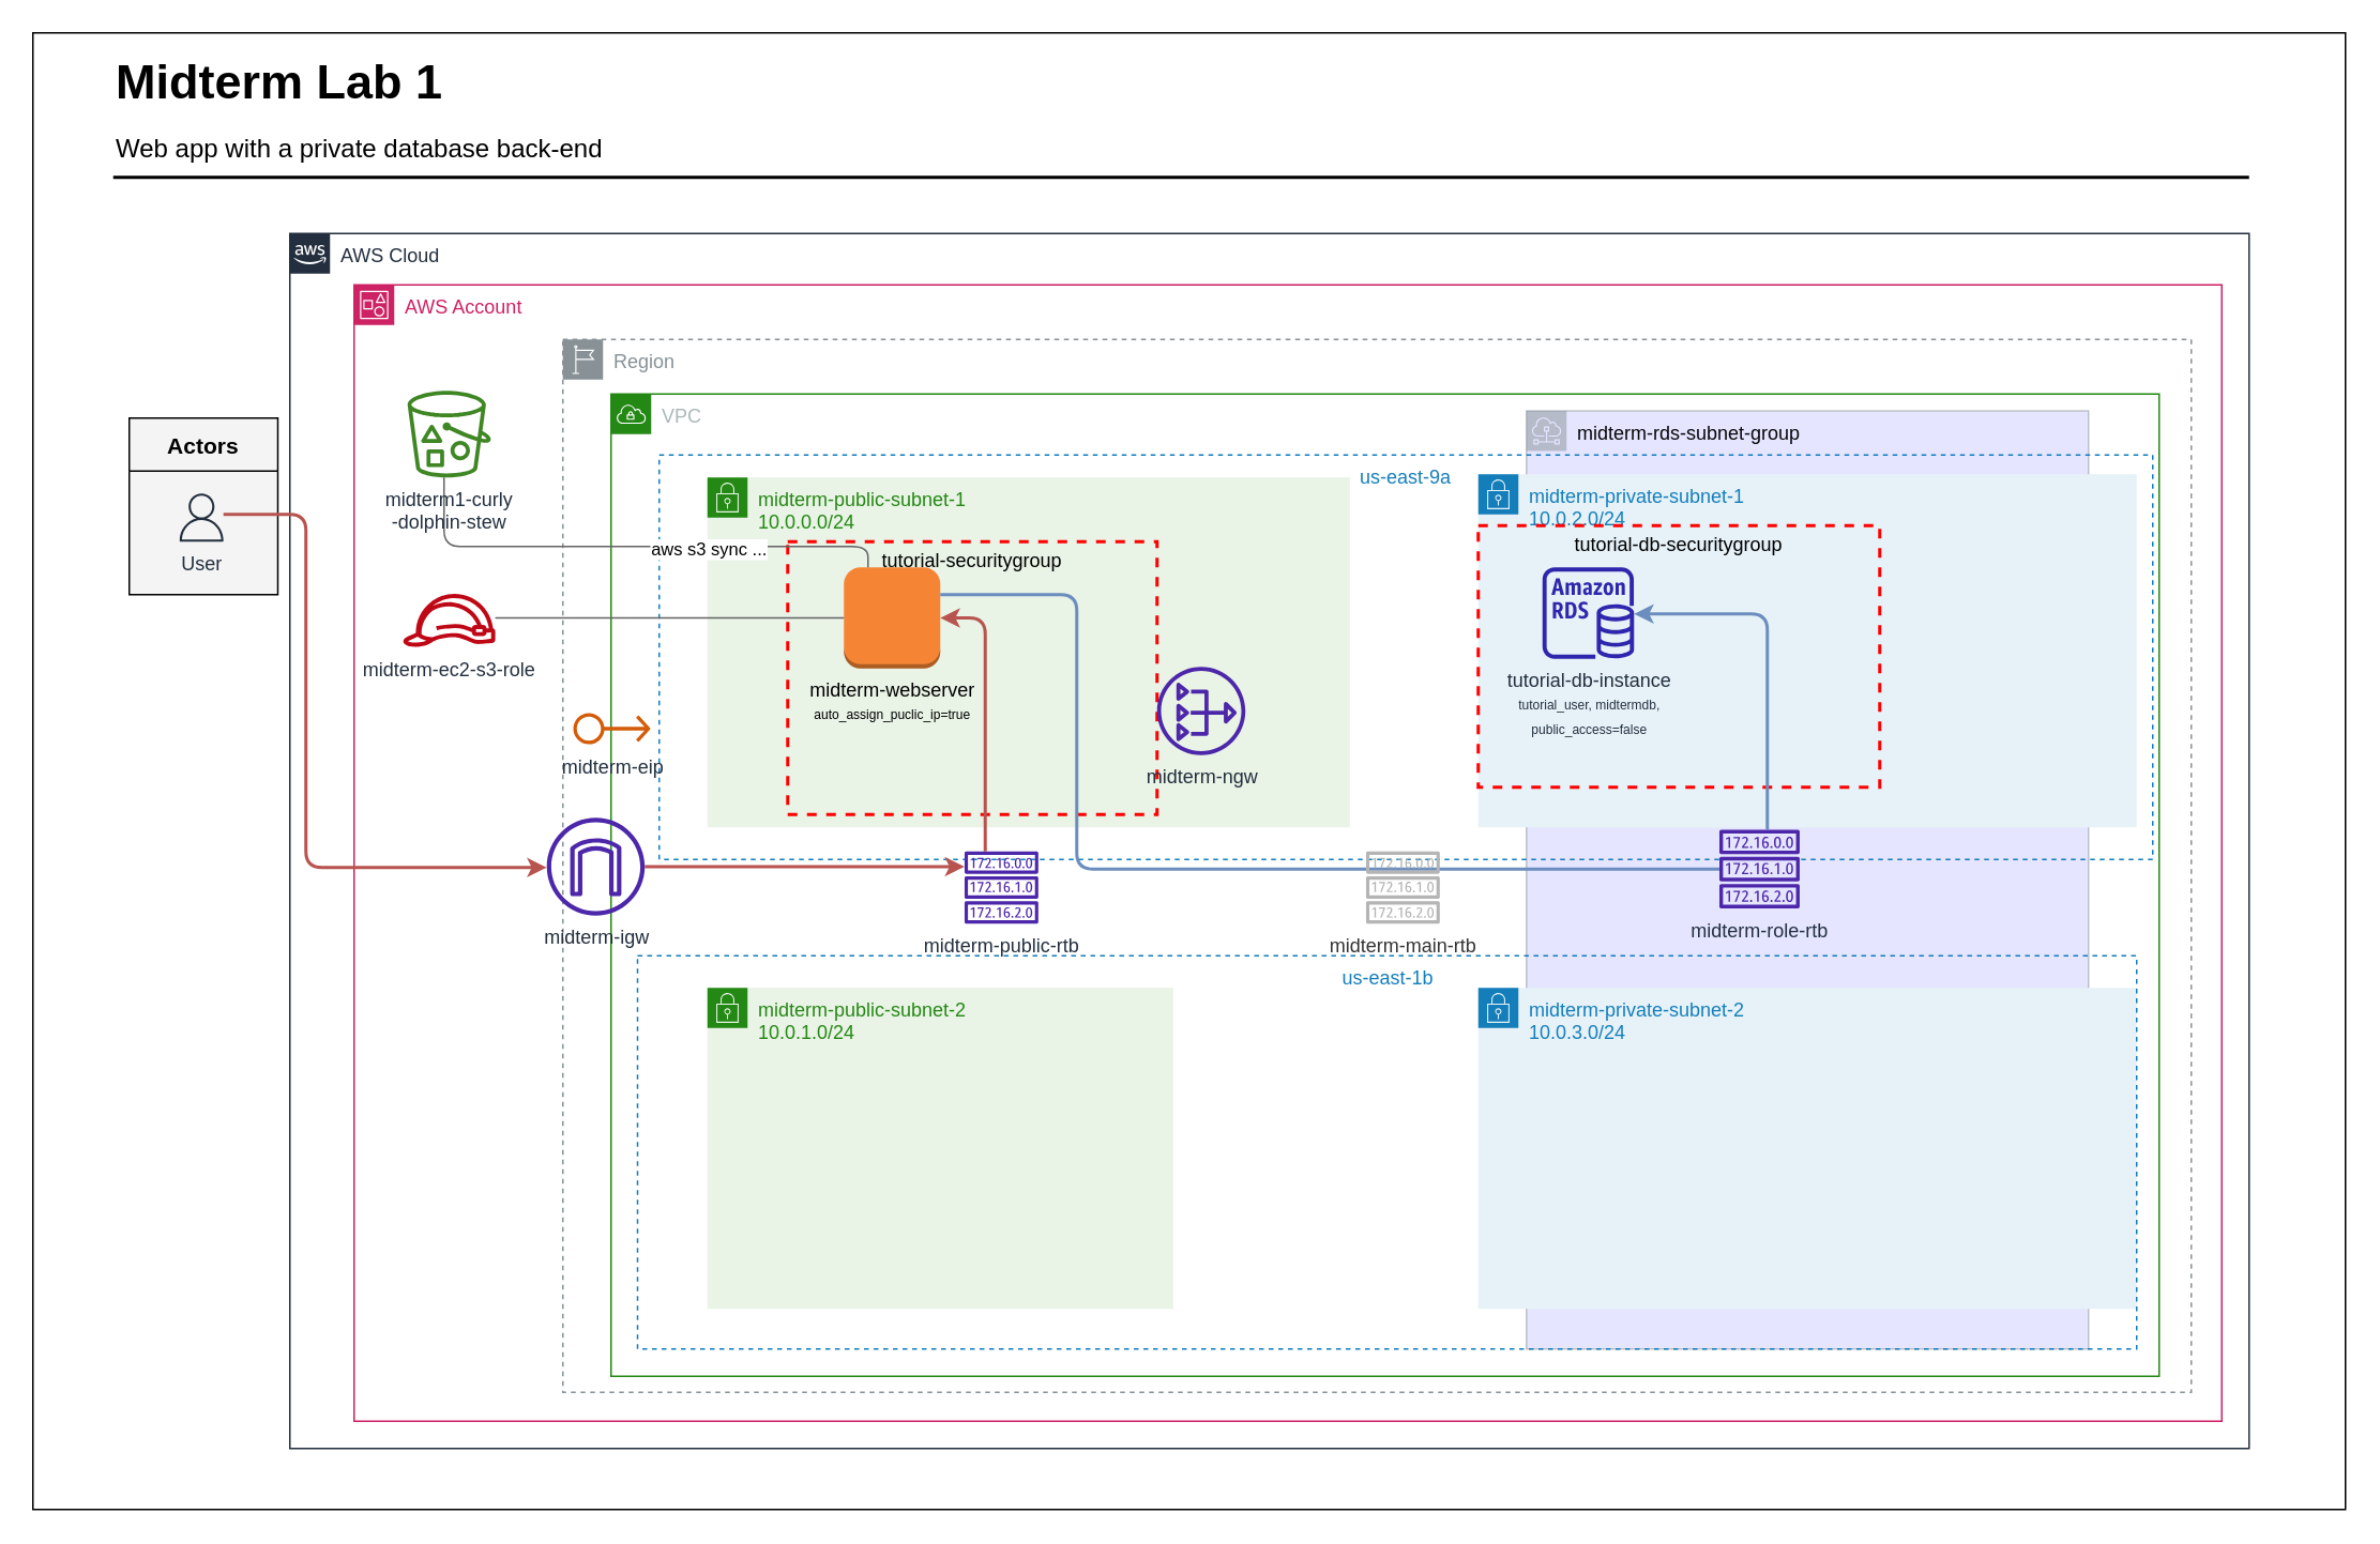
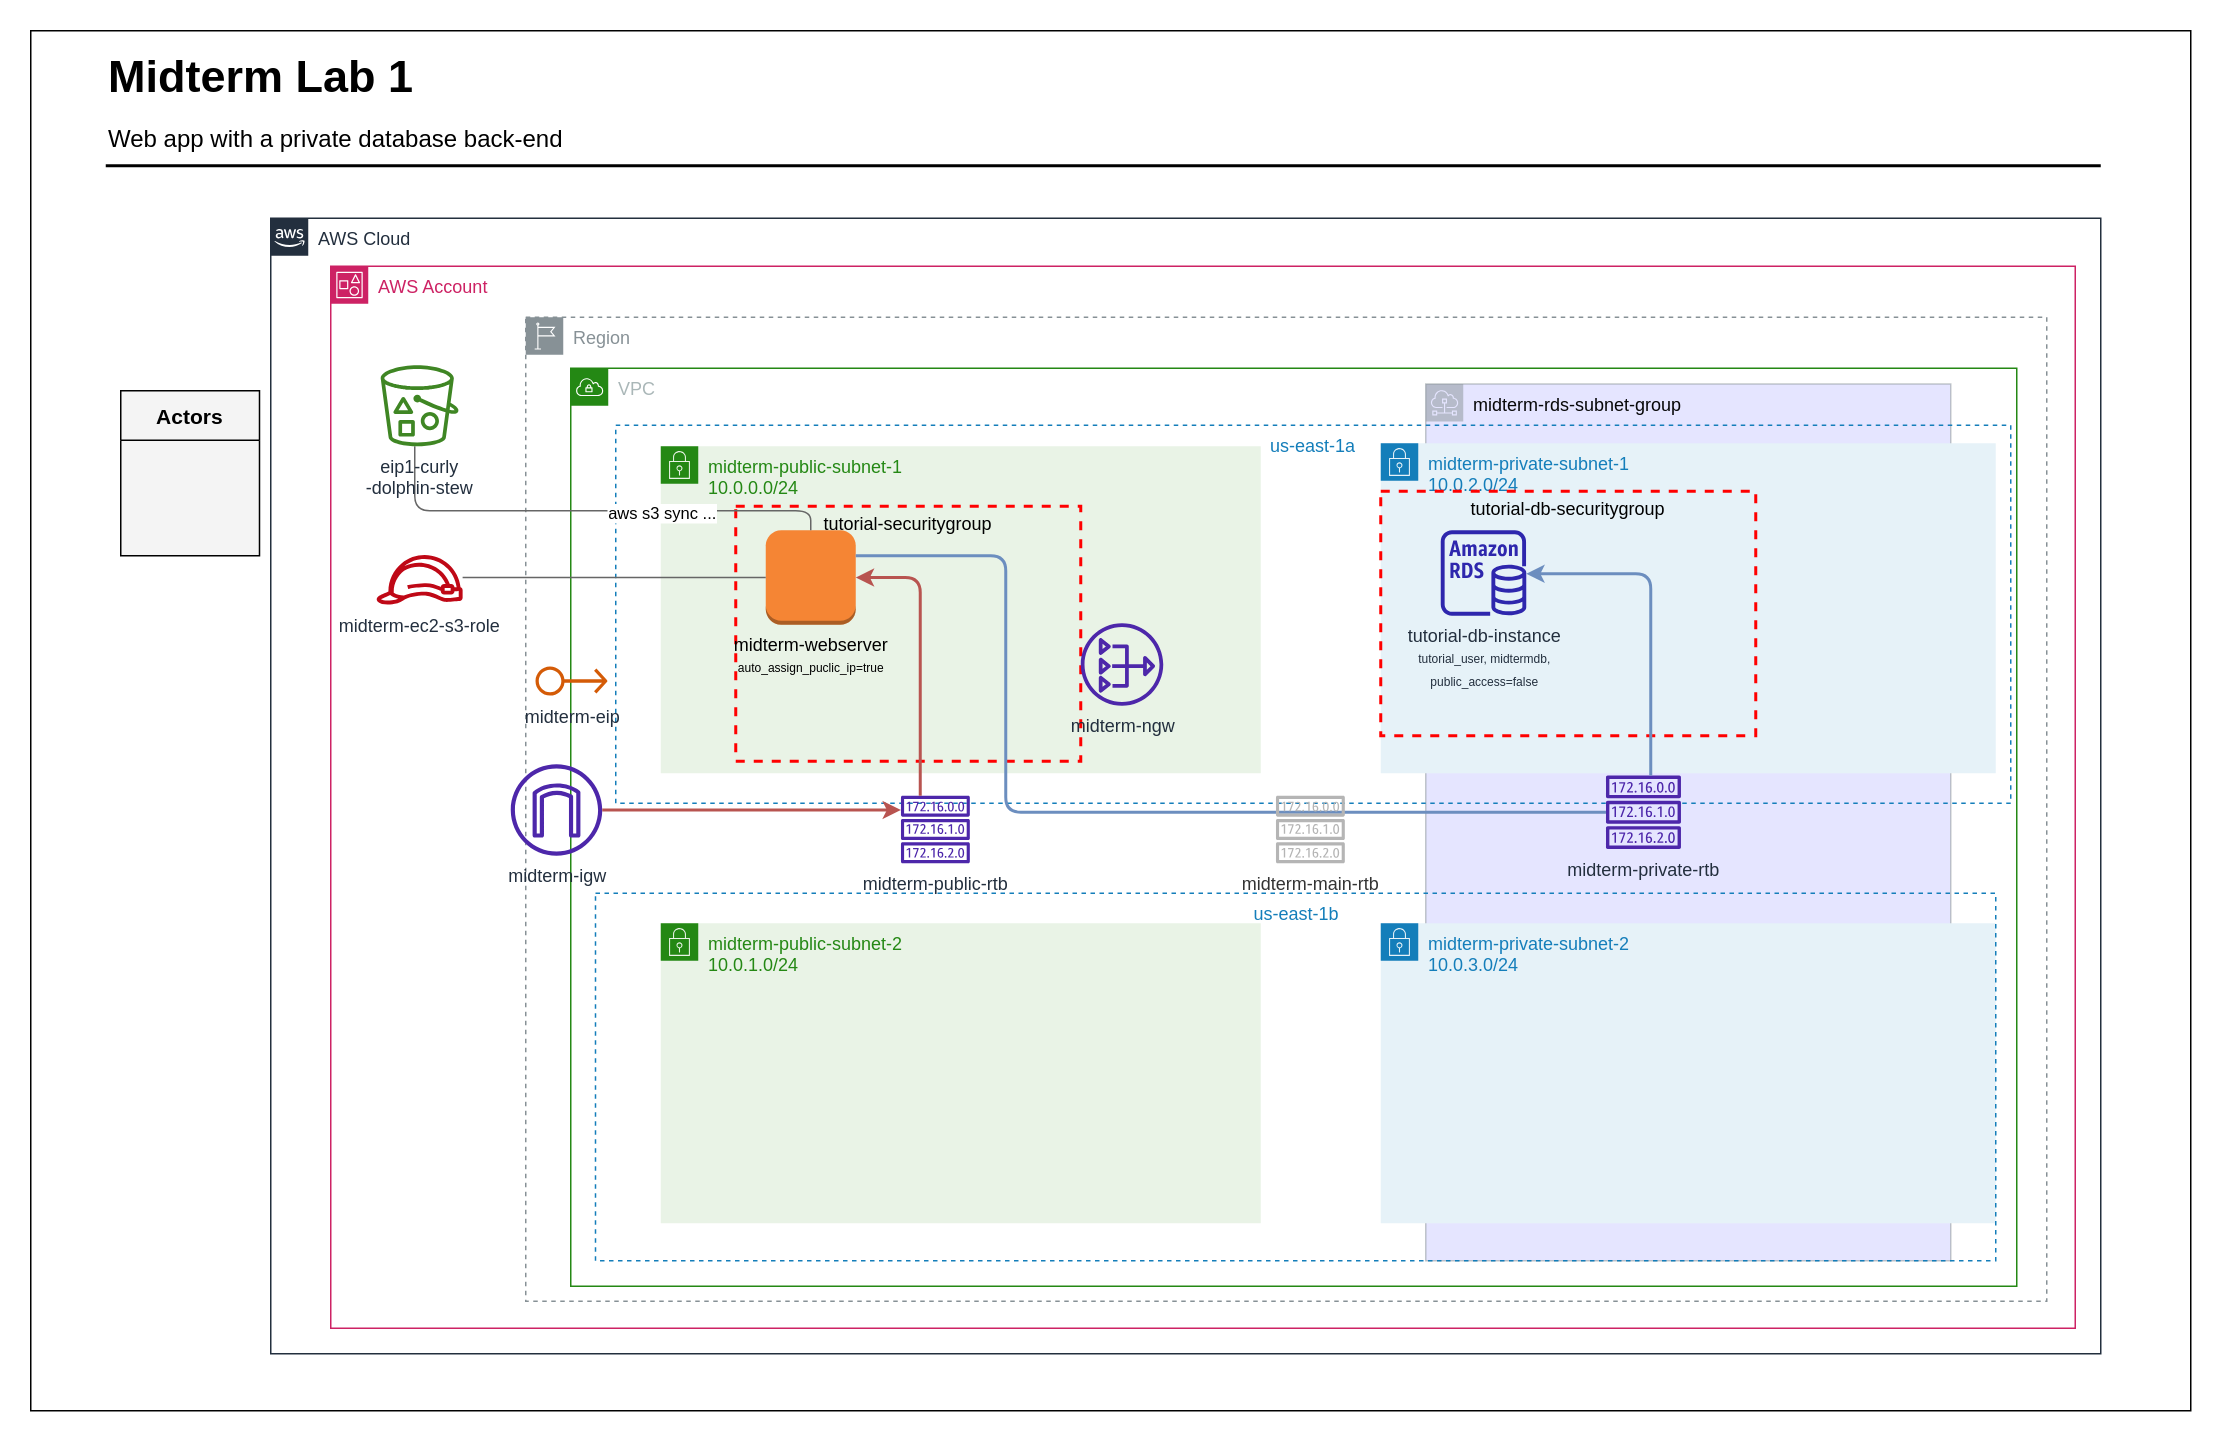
- <mxCell id="10" value="us-east-9a" style="fillColor=none;strokeColor=#147EBA;dashed=1;verticalAlign=top;fontStyle=0;fontColor=#147EBA;whiteSpace=wrap;html=1;movable=0;resizable=0;rotatable=0;deletable=0;editable=0;locked=1;connectable=0;align=center;" vertex="1" parent="9"><mxGeometry x="30" y="38" width="930" height="252" as="geometry" /></mxCell>
+ <mxCell id="10" value="us-east-1a" style="fillColor=none;strokeColor=#147EBA;dashed=1;verticalAlign=top;fontStyle=0;fontColor=#147EBA;whiteSpace=wrap;html=1;movable=0;resizable=0;rotatable=0;deletable=0;editable=0;locked=1;connectable=0;align=center;" vertex="1" parent="9"><mxGeometry x="30" y="38" width="930" height="252" as="geometry" /></mxCell>
- <mxCell id="30" value="midterm1-curly&lt;br&gt;-dolphin-stew&lt;br&gt;" style="sketch=0;outlineConnect=0;fontColor=#232F3E;gradientColor=none;fillColor=#3F8624;strokeColor=none;dashed=0;verticalLabelPosition=bottom;verticalAlign=top;align=center;html=1;fontSize=12;fontStyle=0;aspect=fixed;pointerEvents=1;shape=mxgraph.aws4.bucket_with_objects;movable=0;resizable=0;rotatable=0;deletable=0;editable=0;locked=1;connectable=0;" vertex="1" parent="23"><mxGeometry x="183.29" y="213" width="51.92" height="54" as="geometry" /></mxCell>
+ <mxCell id="30" value="eip1-curly&lt;br&gt;-dolphin-stew&lt;br&gt;" style="sketch=0;outlineConnect=0;fontColor=#232F3E;gradientColor=none;fillColor=#3F8624;strokeColor=none;dashed=0;verticalLabelPosition=bottom;verticalAlign=top;align=center;html=1;fontSize=12;fontStyle=0;aspect=fixed;pointerEvents=1;shape=mxgraph.aws4.bucket_with_objects;movable=0;resizable=0;rotatable=0;deletable=0;editable=0;locked=1;connectable=0;" vertex="1" parent="23"><mxGeometry x="183.29" y="213" width="51.92" height="54" as="geometry" /></mxCell>
- <mxCell id="36" value="User" style="outlineConnect=0;fontColor=#232F3E;gradientColor=none;fillColor=#232F3E;strokeColor=none;dashed=0;verticalLabelPosition=bottom;verticalAlign=top;align=center;html=1;fontSize=12;fontStyle=0;aspect=fixed;pointerEvents=1;shape=mxgraph.aws4.user;labelBackgroundColor=none;movable=0;resizable=0;rotatable=0;deletable=0;editable=0;locked=1;connectable=0;" vertex="1" parent="22"><mxGeometry x="110" y="307" width="30" height="30" as="geometry" /></mxCell>
- <mxCell id="26" value="midterm-webserver&lt;font style=&quot;font-size: 8px;&quot;&gt;&lt;br&gt;auto_assign_puclic_ip=true&lt;/font&gt;" style="outlineConnect=0;dashed=0;verticalLabelPosition=bottom;verticalAlign=top;align=center;html=1;shape=mxgraph.aws3.instance;fillColor=#F58534;gradientColor=none;movable=0;resizable=0;rotatable=0;deletable=0;editable=0;locked=1;connectable=0;" vertex="1" parent="23"><mxGeometry x="455" y="323" width="60" height="63" as="geometry" /></mxCell>
+ <mxCell id="26" value="midterm-webserver&lt;font style=&quot;font-size: 8px;&quot;&gt;&lt;br&gt;auto_assign_puclic_ip=true&lt;/font&gt;" style="outlineConnect=0;dashed=0;verticalLabelPosition=bottom;verticalAlign=top;align=center;html=1;shape=mxgraph.aws3.instance;fillColor=#F58534;gradientColor=none;movable=0;resizable=0;rotatable=0;deletable=0;editable=0;locked=1;connectable=0;" vertex="1" parent="23"><mxGeometry x="440" y="323" width="60" height="63" as="geometry" /></mxCell>
- <mxCell id="42" style="rounded=1;orthogonalLoop=1;jettySize=auto;html=1;edgeStyle=orthogonalEdgeStyle;fillColor=#f8cecc;strokeColor=#b85450;strokeWidth=2;movable=0;resizable=0;rotatable=0;deletable=0;editable=0;locked=1;connectable=0;" edge="1" parent="22" target="24" source="36"><mxGeometry relative="1" as="geometry"><Array as="points"><mxPoint x="190" y="320" /><mxPoint x="190" y="540" /></Array><mxPoint x="128.636" y="305" as="sourcePoint" /></mxGeometry></mxCell>
- <mxCell id="27" value="midterm-role-rtb" style="sketch=0;outlineConnect=0;fontColor=#232F3E;gradientColor=none;fillColor=#4D27AA;strokeColor=none;dashed=0;verticalLabelPosition=bottom;verticalAlign=top;align=center;html=1;fontSize=12;fontStyle=0;aspect=fixed;pointerEvents=1;shape=mxgraph.aws4.route_table;movable=0;resizable=0;rotatable=0;deletable=0;editable=0;locked=1;connectable=0;" vertex="1" parent="23"><mxGeometry x="1000" y="486.5" width="50.29" height="49" as="geometry" /></mxCell>
+ <mxCell id="27" value="midterm-private-rtb" style="sketch=0;outlineConnect=0;fontColor=#232F3E;gradientColor=none;fillColor=#4D27AA;strokeColor=none;dashed=0;verticalLabelPosition=bottom;verticalAlign=top;align=center;html=1;fontSize=12;fontStyle=0;aspect=fixed;pointerEvents=1;shape=mxgraph.aws4.route_table;movable=0;resizable=0;rotatable=0;deletable=0;editable=0;locked=1;connectable=0;" vertex="1" parent="23"><mxGeometry x="1000" y="486.5" width="50.29" height="49" as="geometry" /></mxCell>
- <mxCell id="13" value="midterm-public-subnet-2 &lt;br&gt;10.0.1.0/24" style="points=[[0,0],[0.25,0],[0.5,0],[0.75,0],[1,0],[1,0.25],[1,0.5],[1,0.75],[1,1],[0.75,1],[0.5,1],[0.25,1],[0,1],[0,0.75],[0,0.5],[0,0.25]];outlineConnect=0;gradientColor=none;html=1;whiteSpace=wrap;fontSize=12;fontStyle=0;container=1;pointerEvents=0;collapsible=0;recursiveResize=0;shape=mxgraph.aws4.group;grIcon=mxgraph.aws4.group_security_group;grStroke=0;strokeColor=#248814;fillColor=#E9F3E6;verticalAlign=top;align=left;spacingLeft=30;fontColor=#248814;dashed=0;movable=0;resizable=0;rotatable=0;deletable=0;editable=0;locked=1;connectable=0;" vertex="1" parent="9"><mxGeometry x="60" y="370" width="290" height="200" as="geometry" /></mxCell>
+ <mxCell id="13" value="midterm-public-subnet-2 &lt;br&gt;10.0.1.0/24" style="points=[[0,0],[0.25,0],[0.5,0],[0.75,0],[1,0],[1,0.25],[1,0.5],[1,0.75],[1,1],[0.75,1],[0.5,1],[0.25,1],[0,1],[0,0.75],[0,0.5],[0,0.25]];outlineConnect=0;gradientColor=none;html=1;whiteSpace=wrap;fontSize=12;fontStyle=0;container=1;pointerEvents=0;collapsible=0;recursiveResize=0;shape=mxgraph.aws4.group;grIcon=mxgraph.aws4.group_security_group;grStroke=0;strokeColor=#248814;fillColor=#E9F3E6;verticalAlign=top;align=left;spacingLeft=30;fontColor=#248814;dashed=0;movable=0;resizable=0;rotatable=0;deletable=0;editable=0;locked=1;connectable=0;" vertex="1" parent="9"><mxGeometry x="60" y="370" width="400" height="200" as="geometry" /></mxCell>
